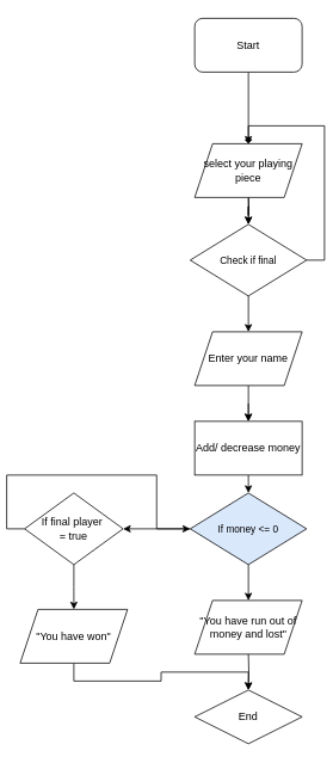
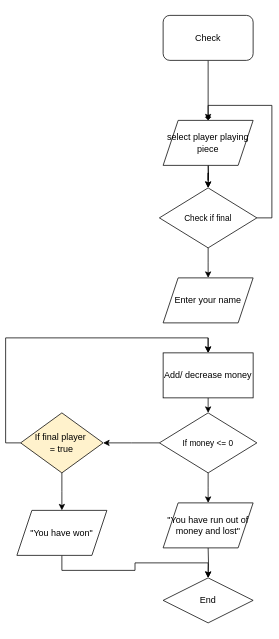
- <mxCell id="3" value="Start" style="rounded=1;whiteSpace=wrap;html=1;" vertex="1" parent="1"><mxGeometry x="215" y="20" width="120" height="60" as="geometry" /></mxCell>
+ <mxCell id="3" value="Check" style="rounded=1;whiteSpace=wrap;html=1;" vertex="1" parent="1"><mxGeometry x="215" y="20" width="120" height="60" as="geometry" /></mxCell>
- <mxCell id="20" value="select your playing piece" style="shape=parallelogram;perimeter=parallelogramPerimeter;whiteSpace=wrap;html=1;fixedSize=1;" vertex="1" parent="1"><mxGeometry x="215" y="160" width="120" height="60" as="geometry" /></mxCell>
+ <mxCell id="20" value="select player playing piece" style="shape=parallelogram;perimeter=parallelogramPerimeter;whiteSpace=wrap;html=1;fixedSize=1;" vertex="1" parent="1"><mxGeometry x="215" y="160" width="120" height="60" as="geometry" /></mxCell>
- <mxCell id="21" style="edgeStyle=orthogonalEdgeStyle;rounded=0;orthogonalLoop=1;jettySize=auto;html=1;exitX=0.5;exitY=1;exitDx=0;exitDy=0;entryX=0.5;entryY=0;entryDx=0;entryDy=0;" edge="1" parent="1" source="22" target="9"><mxGeometry relative="1" as="geometry" /></mxCell>
- <mxCell id="15" style="edgeStyle=orthogonalEdgeStyle;rounded=0;orthogonalLoop=1;jettySize=auto;html=1;exitX=0;exitY=0.5;exitDx=0;exitDy=0;" edge="1" parent="1" source="17" target="12"><mxGeometry relative="1" as="geometry" /></mxCell>
+ <mxCell id="15" style="edgeStyle=orthogonalEdgeStyle;rounded=0;orthogonalLoop=1;jettySize=auto;html=1;exitX=0;exitY=0.5;exitDx=0;exitDy=0;entryX=0.5;entryY=0;entryDx=0;entryDy=0;" edge="1" parent="1" source="17" target="9"><mxGeometry relative="1" as="geometry" /></mxCell>
- <mxCell id="17" value="If&amp;nbsp;&lt;span style=&quot;background-color: transparent; color: light-dark(rgb(0, 0, 0), rgb(255, 255, 255));&quot;&gt;final&amp;nbsp;&lt;/span&gt;&lt;span style=&quot;background-color: transparent; color: light-dark(rgb(0, 0, 0), rgb(255, 255, 255));&quot;&gt;player&amp;nbsp;&lt;/span&gt;&lt;div&gt;&lt;span style=&quot;background-color: transparent; color: light-dark(rgb(0, 0, 0), rgb(255, 255, 255));&quot;&gt;= true&lt;/span&gt;&lt;/div&gt;" style="rhombus;whiteSpace=wrap;html=1;" vertex="1" parent="1"><mxGeometry x="25" y="550" width="110" height="80" as="geometry" /></mxCell>
+ <mxCell id="17" value="If&amp;nbsp;&lt;span style=&quot;background-color: transparent; color: light-dark(rgb(0, 0, 0), rgb(255, 255, 255));&quot;&gt;final&amp;nbsp;&lt;/span&gt;&lt;span style=&quot;background-color: transparent; color: light-dark(rgb(0, 0, 0), rgb(255, 255, 255));&quot;&gt;player&amp;nbsp;&lt;/span&gt;&lt;div&gt;&lt;span style=&quot;background-color: transparent; color: light-dark(rgb(0, 0, 0), rgb(255, 255, 255));&quot;&gt;= true&lt;/span&gt;&lt;/div&gt;" style="rhombus;whiteSpace=wrap;html=1;fillColor=#fff2cc;" vertex="1" parent="1"><mxGeometry x="25" y="550" width="110" height="80" as="geometry" /></mxCell>
- <mxCell id="12" value="If money &amp;lt;= 0" style="rhombus;whiteSpace=wrap;html=1;fontSize=11;fontStyle=0;fillColor=#dae8fc;" vertex="1" parent="1"><mxGeometry x="210" y="550" width="130" height="80" as="geometry" /></mxCell>
+ <mxCell id="12" value="If money &amp;lt;= 0" style="rhombus;whiteSpace=wrap;html=1;fontSize=11;fontStyle=0" vertex="1" parent="1"><mxGeometry x="210" y="550" width="130" height="80" as="geometry" /></mxCell>
